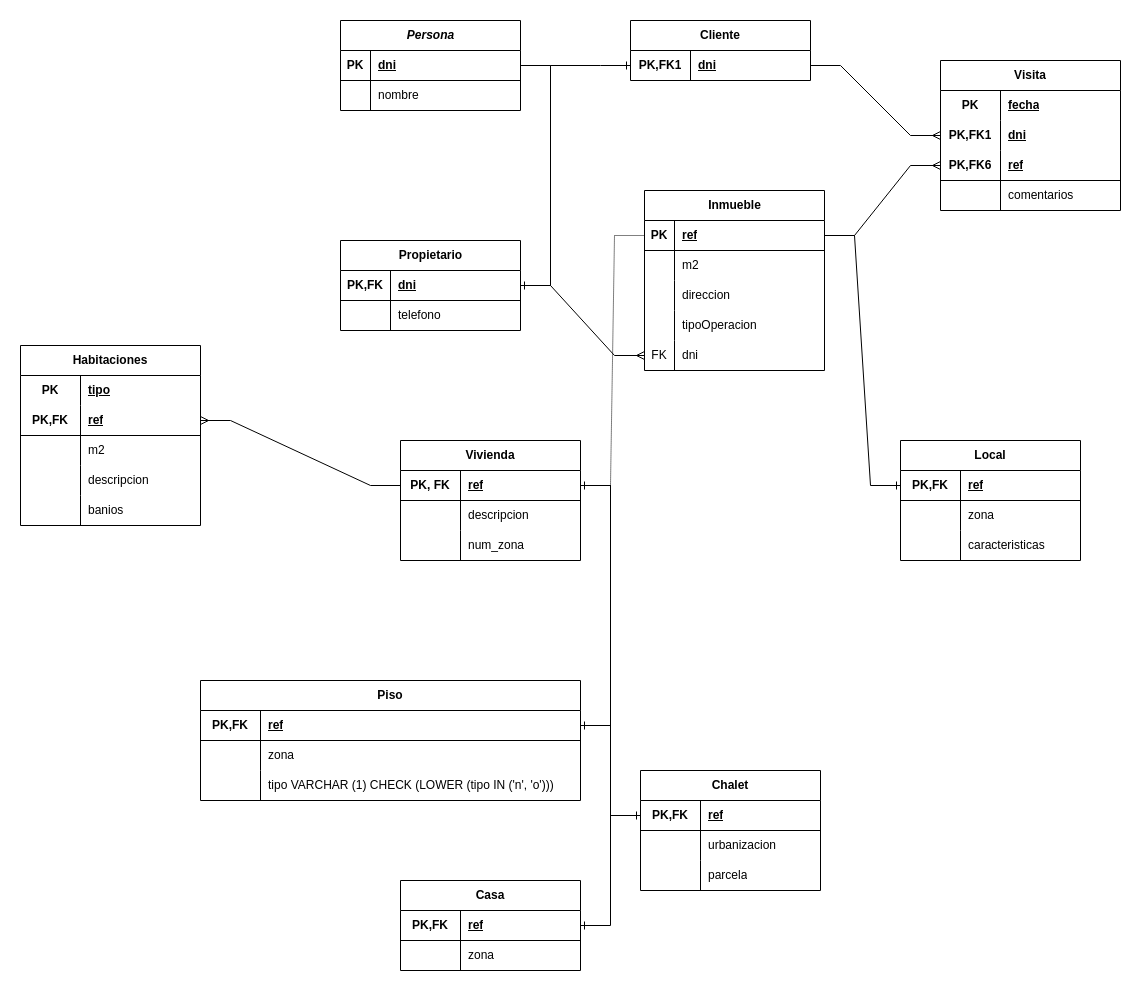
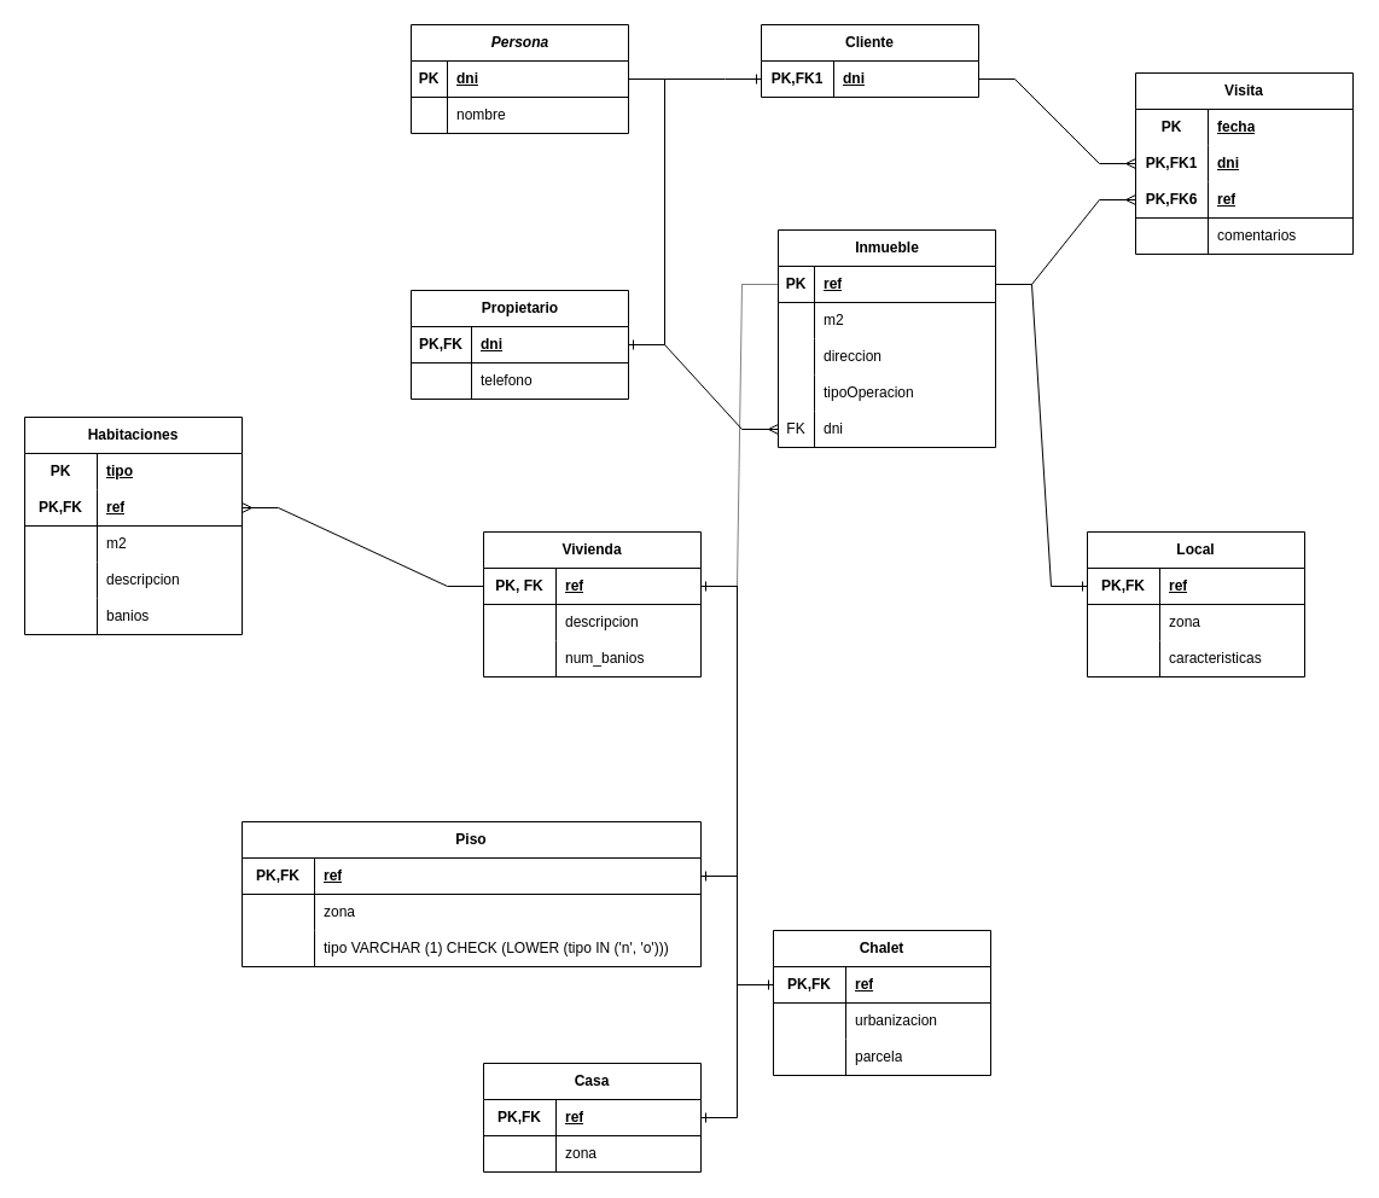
- <mxCell id="63" value="num_zona" style="shape=partialRectangle;connectable=0;fillColor=none;top=0;left=0;bottom=0;right=0;align=left;spacingLeft=6;overflow=hidden;html=1;whiteSpace=wrap;" parent="61" vertex="1"><mxGeometry x="60" width="120" height="30" as="geometry"><mxRectangle width="120" height="30" as="alternateBounds" /></mxGeometry></mxCell>
+ <mxCell id="63" value="num_banios" style="shape=partialRectangle;connectable=0;fillColor=none;top=0;left=0;bottom=0;right=0;align=left;spacingLeft=6;overflow=hidden;html=1;whiteSpace=wrap;" parent="61" vertex="1"><mxGeometry x="60" width="120" height="30" as="geometry"><mxRectangle width="120" height="30" as="alternateBounds" /></mxGeometry></mxCell>
